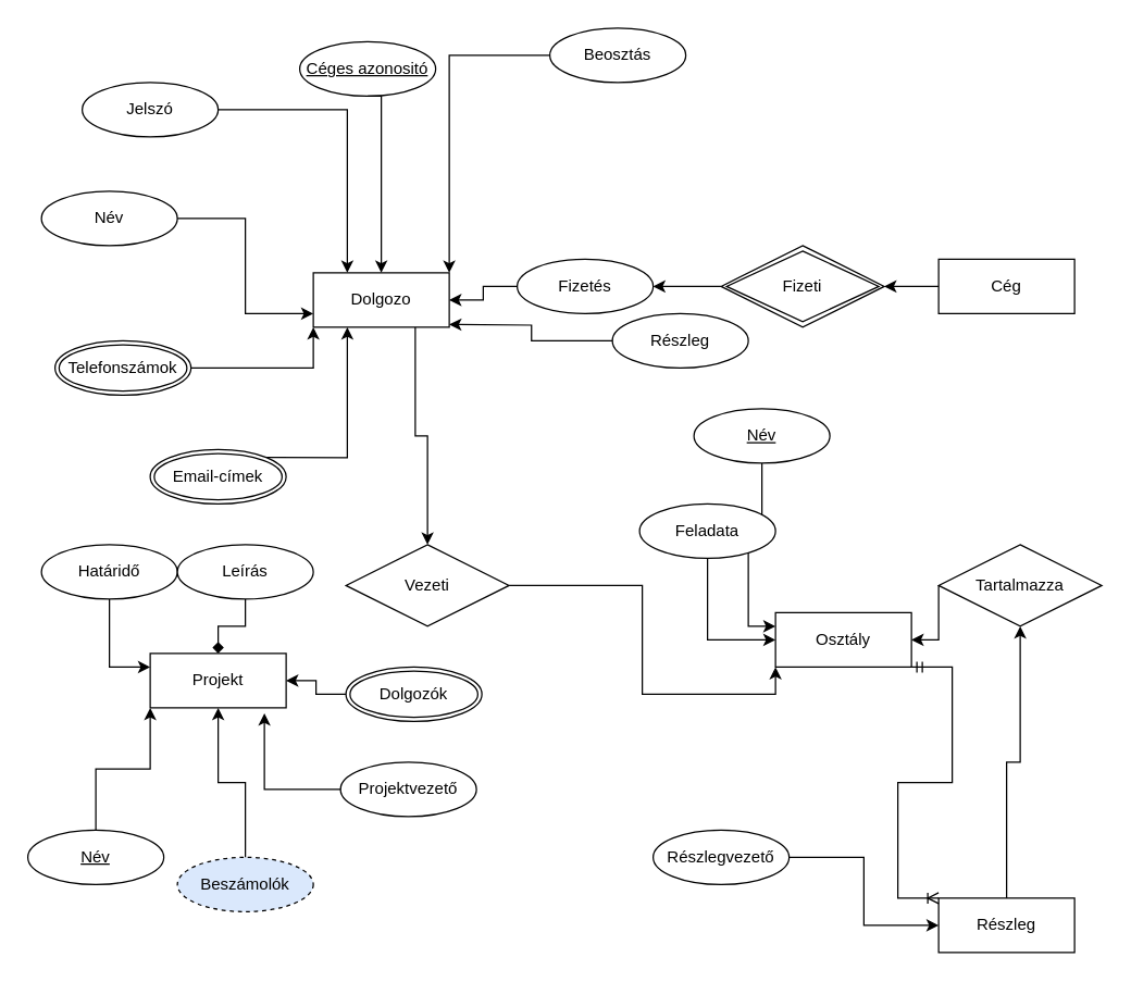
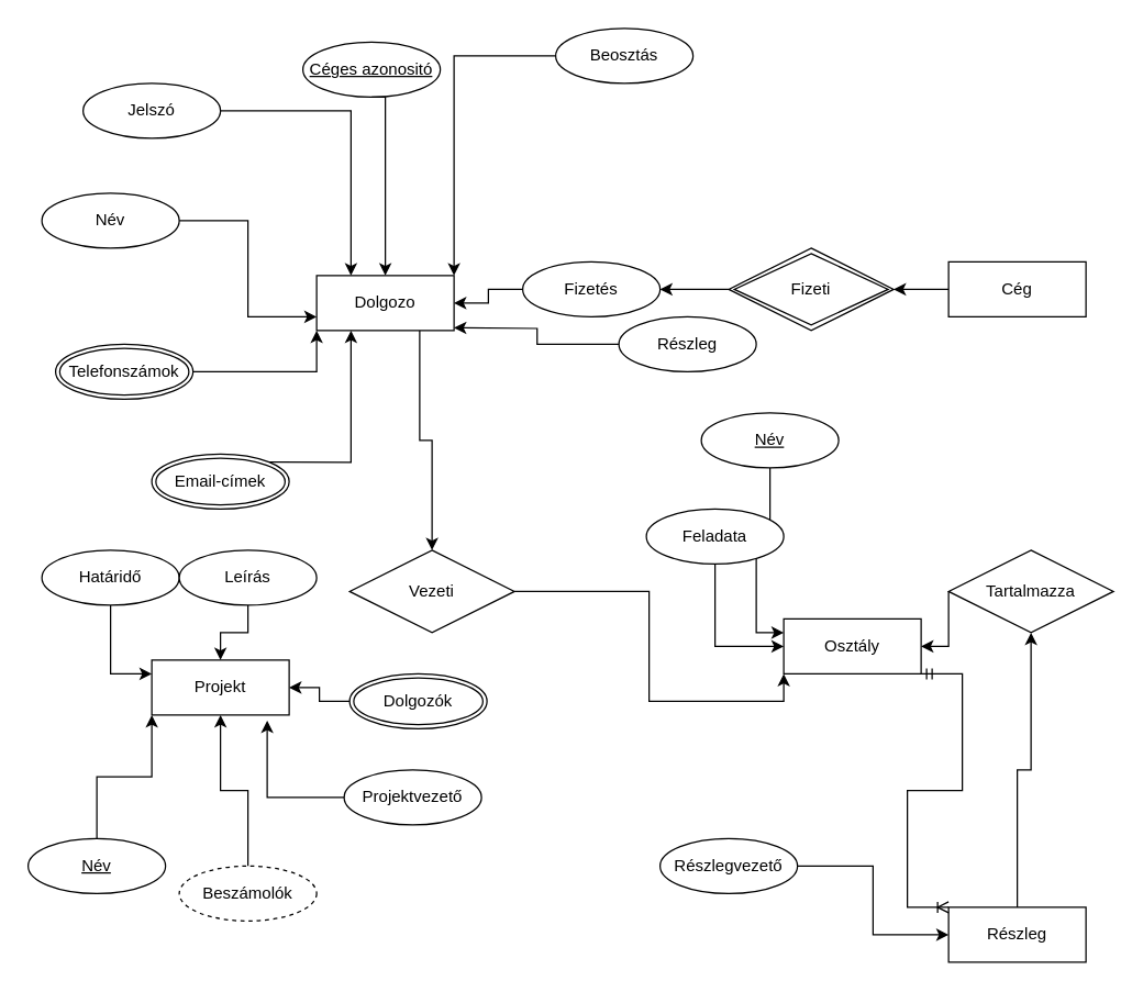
- <mxCell id="43" style="edgeStyle=orthogonalEdgeStyle;rounded=0;orthogonalLoop=1;jettySize=auto;html=1;entryX=0.5;entryY=0;entryDx=0;entryDy=0;endArrow=diamond;" edge="1" parent="1" source="44" target="6"><mxGeometry relative="1" as="geometry" /></mxCell>
+ <mxCell id="43" style="edgeStyle=orthogonalEdgeStyle;rounded=0;orthogonalLoop=1;jettySize=auto;html=1;entryX=0.5;entryY=0;entryDx=0;entryDy=0;" edge="1" parent="1" source="44" target="6"><mxGeometry relative="1" as="geometry" /></mxCell>
- <mxCell id="49" value="Beszámolók" style="ellipse;whiteSpace=wrap;html=1;align=center;dashed=1;fillColor=#dae8fc;" vertex="1" parent="1"><mxGeometry x="130" y="630" width="100" height="40" as="geometry" /></mxCell>
+ <mxCell id="49" value="Beszámolók" style="ellipse;whiteSpace=wrap;html=1;align=center;dashed=1;" vertex="1" parent="1"><mxGeometry x="130" y="630" width="100" height="40" as="geometry" /></mxCell>
